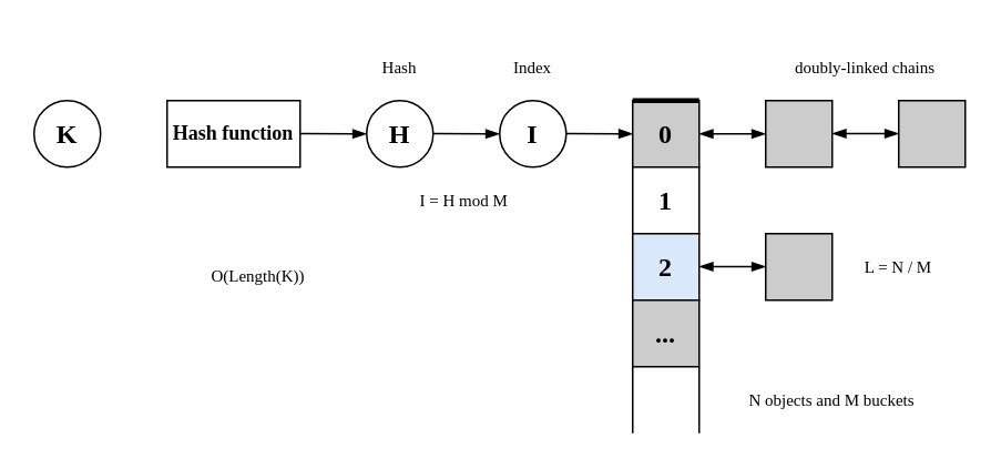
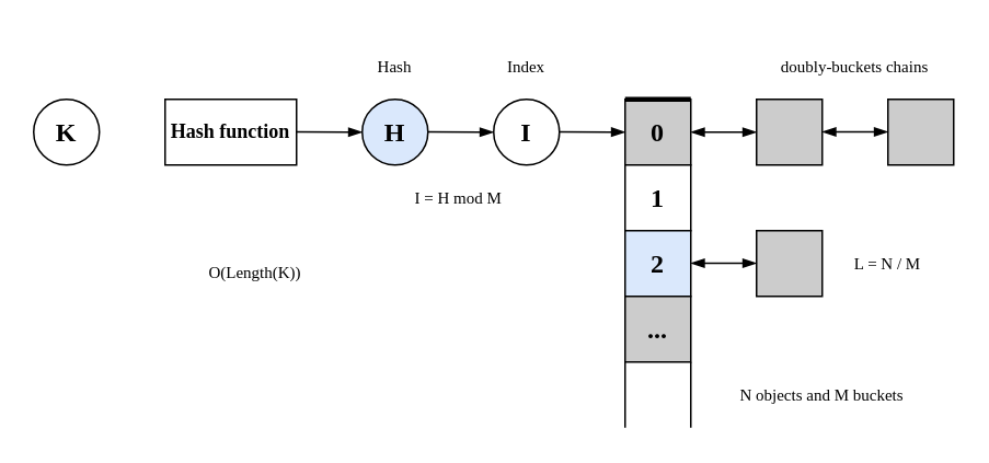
- <mxCell id="27" value="&lt;font face=&quot;Verdana&quot;&gt;&lt;span style=&quot;font-size: 10px;&quot;&gt;doubly-linked chains&lt;/span&gt;&lt;/font&gt;" style="text;html=1;strokeColor=none;fillColor=none;align=center;verticalAlign=middle;whiteSpace=wrap;rounded=0;" parent="1" vertex="1"><mxGeometry x="460" y="20" width="120" height="40" as="geometry" /></mxCell>
+ <mxCell id="27" value="&lt;font face=&quot;Verdana&quot;&gt;&lt;span style=&quot;font-size: 10px;&quot;&gt;doubly-buckets chains&lt;/span&gt;&lt;/font&gt;" style="text;html=1;strokeColor=none;fillColor=none;align=center;verticalAlign=middle;whiteSpace=wrap;rounded=0;" parent="1" vertex="1"><mxGeometry x="460" y="20" width="120" height="40" as="geometry" /></mxCell>
- <mxCell id="8" value="&lt;font style=&quot;&quot; face=&quot;Verdana&quot;&gt;&lt;b style=&quot;&quot;&gt;&lt;font style=&quot;font-size: 16px;&quot;&gt;H&lt;/font&gt;&lt;/b&gt;&lt;br&gt;&lt;/font&gt;" style="ellipse;whiteSpace=wrap;html=1;aspect=fixed;" parent="1" vertex="1"><mxGeometry x="220" y="60" width="40" height="40" as="geometry" /></mxCell>
+ <mxCell id="8" value="&lt;font style=&quot;&quot; face=&quot;Verdana&quot;&gt;&lt;b style=&quot;&quot;&gt;&lt;font style=&quot;font-size: 16px;&quot;&gt;H&lt;/font&gt;&lt;/b&gt;&lt;br&gt;&lt;/font&gt;" style="ellipse;whiteSpace=wrap;html=1;aspect=fixed;fillColor=#dae8fc;" parent="1" vertex="1"><mxGeometry x="220" y="60" width="40" height="40" as="geometry" /></mxCell>
